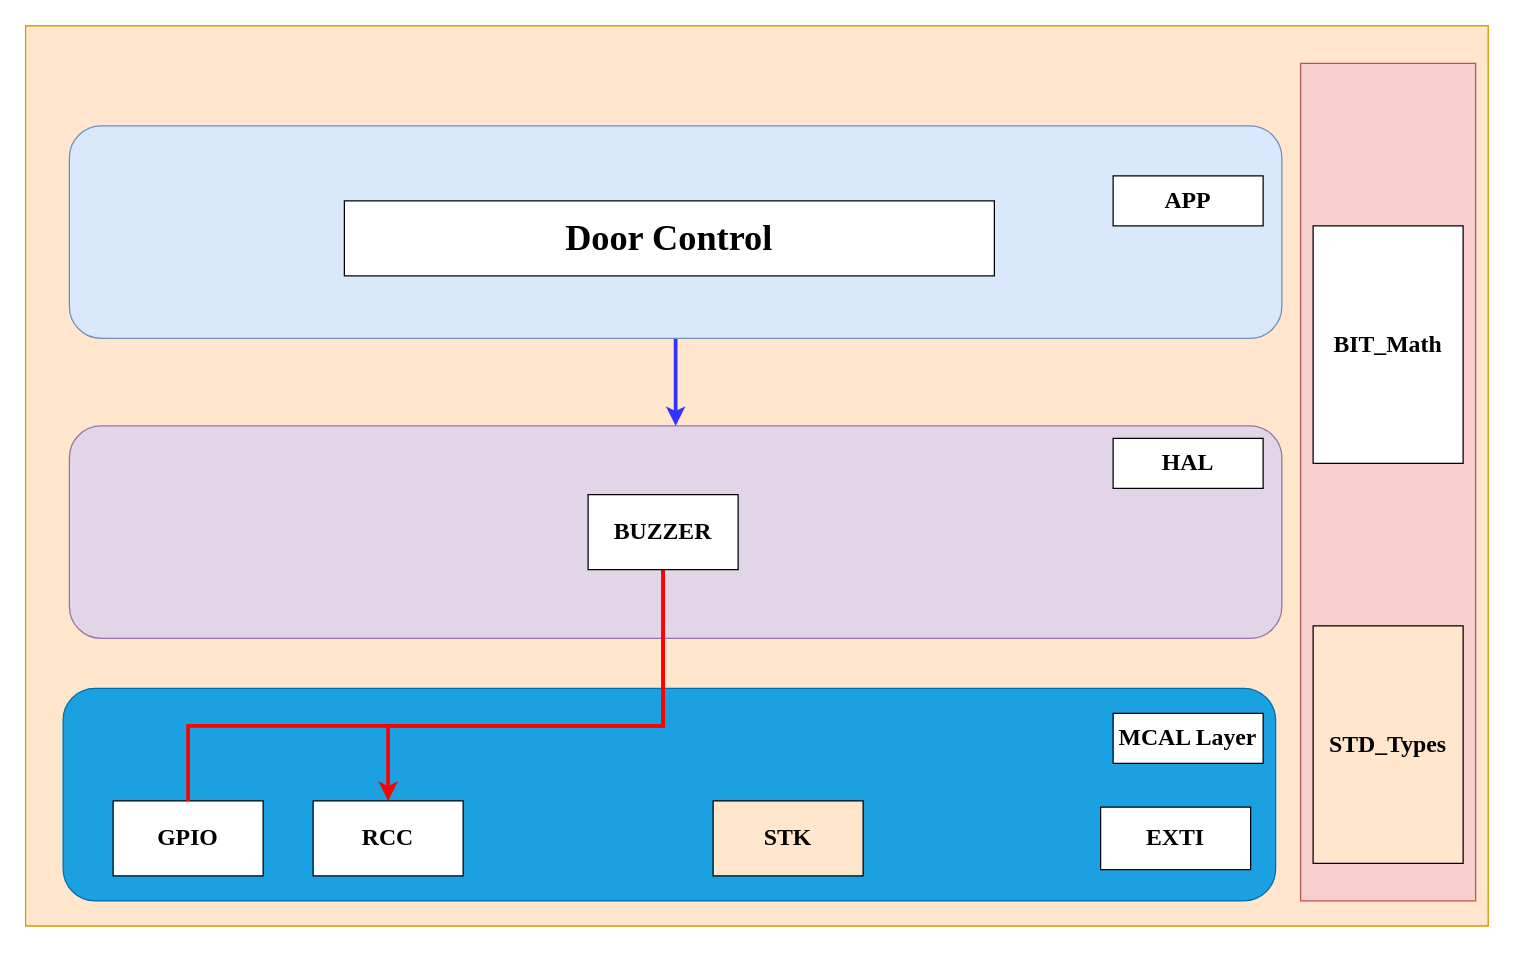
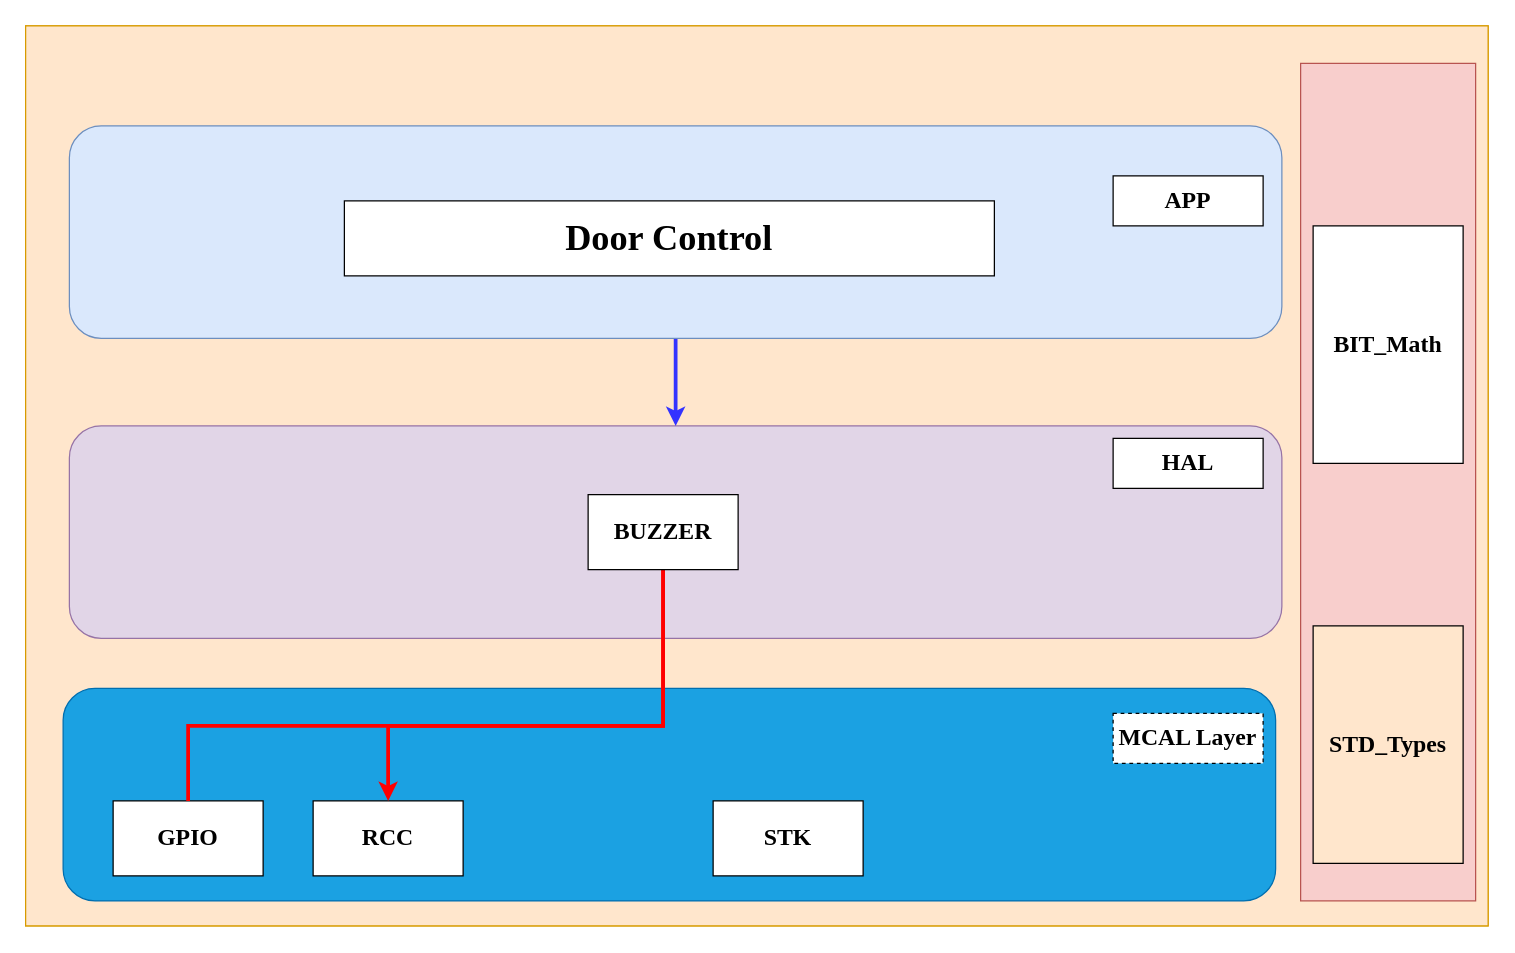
- <mxCell id="5" value="MCAL Layer" style="rounded=0;whiteSpace=wrap;html=1;fontFamily=Architects Daughter;fontSource=https%3A%2F%2Ffonts.googleapis.com%2Fcss%3Ffamily%3DArchitects%2BDaughter;fontStyle=1;fontSize=19;" vertex="1" parent="1"><mxGeometry x="890" y="570" width="120" height="40" as="geometry" /></mxCell>
+ <mxCell id="5" value="MCAL Layer" style="rounded=0;whiteSpace=wrap;html=1;fontFamily=Architects Daughter;fontSource=https%3A%2F%2Ffonts.googleapis.com%2Fcss%3Ffamily%3DArchitects%2BDaughter;fontStyle=1;fontSize=19;dashed=1;" vertex="1" parent="1"><mxGeometry x="890" y="570" width="120" height="40" as="geometry" /></mxCell>
- <mxCell id="8" value="STK" style="rounded=0;whiteSpace=wrap;html=1;fontFamily=Architects Daughter;fontSource=https%3A%2F%2Ffonts.googleapis.com%2Fcss%3Ffamily%3DArchitects%2BDaughter;fontStyle=1;fontSize=19;fillColor=#ffe6cc;" vertex="1" parent="1"><mxGeometry x="570" y="640" width="120" height="60" as="geometry" /></mxCell>
+ <mxCell id="8" value="STK" style="rounded=0;whiteSpace=wrap;html=1;fontFamily=Architects Daughter;fontSource=https%3A%2F%2Ffonts.googleapis.com%2Fcss%3Ffamily%3DArchitects%2BDaughter;fontStyle=1;fontSize=19;" vertex="1" parent="1"><mxGeometry x="570" y="640" width="120" height="60" as="geometry" /></mxCell>
- <mxCell id="21" value="EXTI" style="rounded=0;whiteSpace=wrap;html=1;fontFamily=Architects Daughter;fontSource=https%3A%2F%2Ffonts.googleapis.com%2Fcss%3Ffamily%3DArchitects%2BDaughter;fontStyle=1;fontSize=19;" vertex="1" parent="1"><mxGeometry x="880" y="645" width="120" height="50" as="geometry" /></mxCell>
